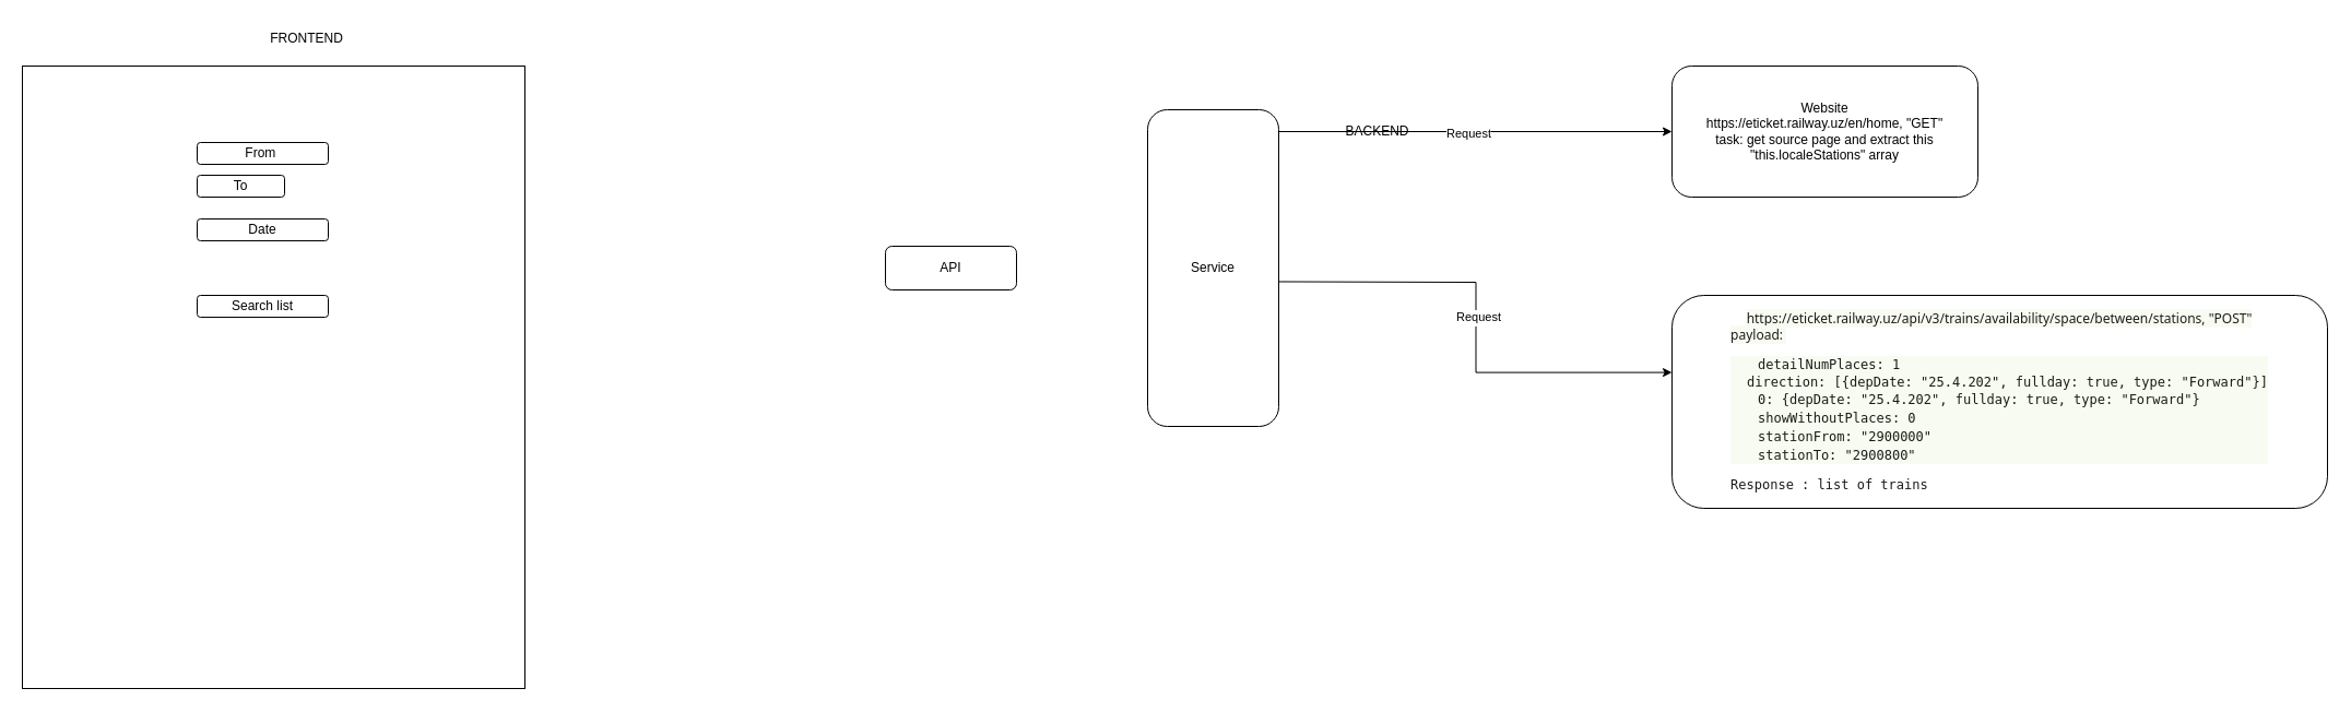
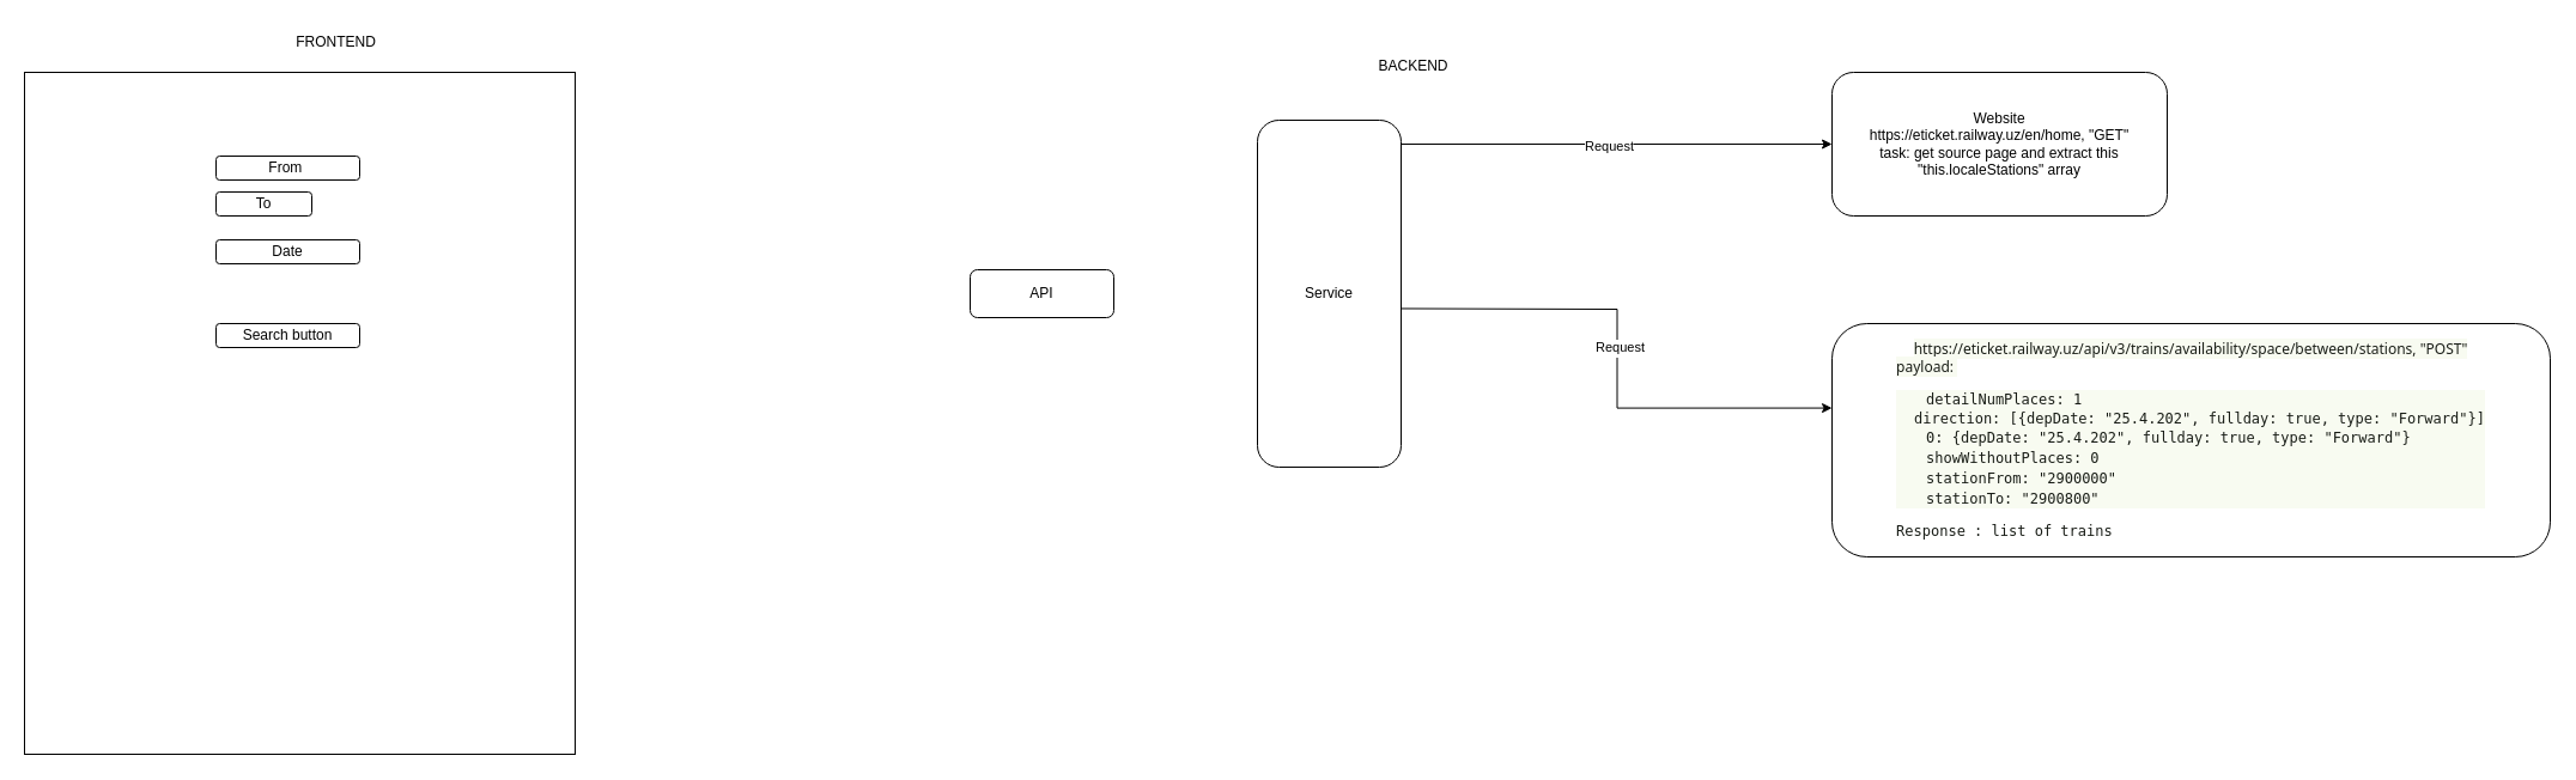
- <mxCell id="9" value="BACKEND" style="text;html=1;align=center;verticalAlign=middle;resizable=0;points=[];autosize=1;strokeColor=none;fillColor=none;" vertex="1" parent="1"><mxGeometry x="1220" y="105" width="80" height="30" as="geometry" /></mxCell>
+ <mxCell id="9" value="BACKEND" style="text;html=1;align=center;verticalAlign=middle;resizable=0;points=[];autosize=1;strokeColor=none;fillColor=none;" vertex="1" parent="1"><mxGeometry x="1140" y="40" width="80" height="30" as="geometry" /></mxCell>
- <mxCell id="7" value="Search list" style="rounded=1;whiteSpace=wrap;html=1;" vertex="1" parent="1"><mxGeometry x="180" y="270" width="120" height="20" as="geometry" /></mxCell>
+ <mxCell id="7" value="Search button" style="rounded=1;whiteSpace=wrap;html=1;" vertex="1" parent="1"><mxGeometry x="180" y="270" width="120" height="20" as="geometry" /></mxCell>
